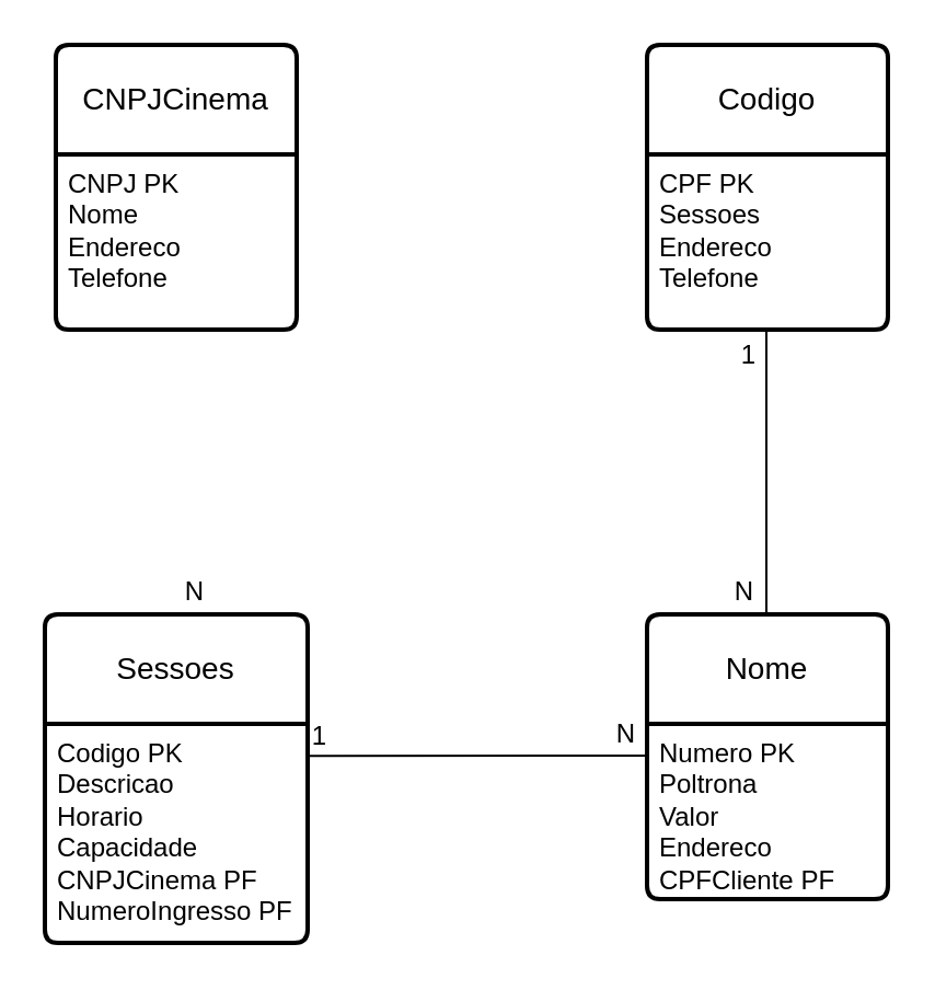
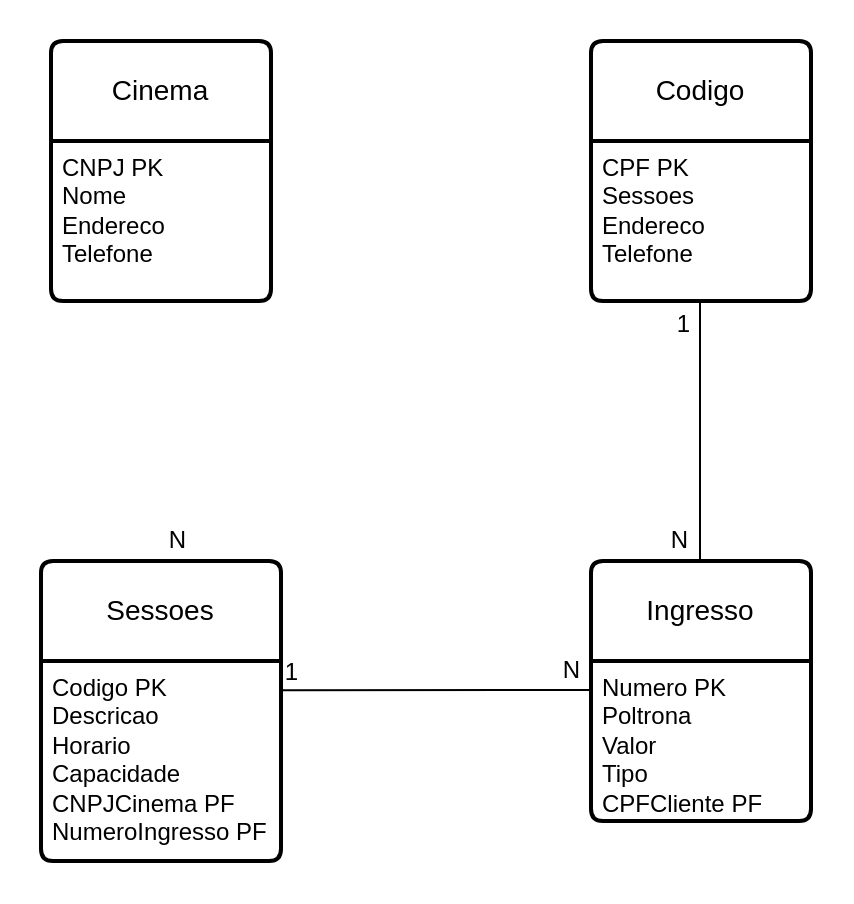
- <mxCell id="2" value="CNPJCinema" style="swimlane;childLayout=stackLayout;horizontal=1;startSize=50;horizontalStack=0;rounded=1;fontSize=14;fontStyle=0;strokeWidth=2;resizeParent=0;resizeLast=1;shadow=0;dashed=0;align=center;arcSize=4;whiteSpace=wrap;html=1;" vertex="1" parent="1"><mxGeometry x="25" y="20" width="110" height="130" as="geometry" /></mxCell>
+ <mxCell id="2" value="Cinema" style="swimlane;childLayout=stackLayout;horizontal=1;startSize=50;horizontalStack=0;rounded=1;fontSize=14;fontStyle=0;strokeWidth=2;resizeParent=0;resizeLast=1;shadow=0;dashed=0;align=center;arcSize=4;whiteSpace=wrap;html=1;" vertex="1" parent="1"><mxGeometry x="25" y="20" width="110" height="130" as="geometry" /></mxCell>
- <mxCell id="6" value="Nome" style="swimlane;childLayout=stackLayout;horizontal=1;startSize=50;horizontalStack=0;rounded=1;fontSize=14;fontStyle=0;strokeWidth=2;resizeParent=0;resizeLast=1;shadow=0;dashed=0;align=center;arcSize=4;whiteSpace=wrap;html=1;" vertex="1" parent="1"><mxGeometry x="295" y="280" width="110" height="130" as="geometry" /></mxCell>
+ <mxCell id="6" value="Ingresso" style="swimlane;childLayout=stackLayout;horizontal=1;startSize=50;horizontalStack=0;rounded=1;fontSize=14;fontStyle=0;strokeWidth=2;resizeParent=0;resizeLast=1;shadow=0;dashed=0;align=center;arcSize=4;whiteSpace=wrap;html=1;" vertex="1" parent="1"><mxGeometry x="295" y="280" width="110" height="130" as="geometry" /></mxCell>
- <mxCell id="7" value="Numero PK&lt;br&gt;Poltrona&lt;br&gt;Valor&lt;br&gt;Endereco&lt;br&gt;CPFCliente PF" style="align=left;strokeColor=none;fillColor=none;spacingLeft=4;fontSize=12;verticalAlign=top;resizable=0;rotatable=0;part=1;html=1;" vertex="1" parent="6"><mxGeometry y="50" width="110" height="80" as="geometry" /></mxCell>
+ <mxCell id="7" value="Numero PK&lt;br&gt;Poltrona&lt;br&gt;Valor&lt;br&gt;Tipo&lt;br&gt;CPFCliente PF" style="align=left;strokeColor=none;fillColor=none;spacingLeft=4;fontSize=12;verticalAlign=top;resizable=0;rotatable=0;part=1;html=1;" vertex="1" parent="6"><mxGeometry y="50" width="110" height="80" as="geometry" /></mxCell>
